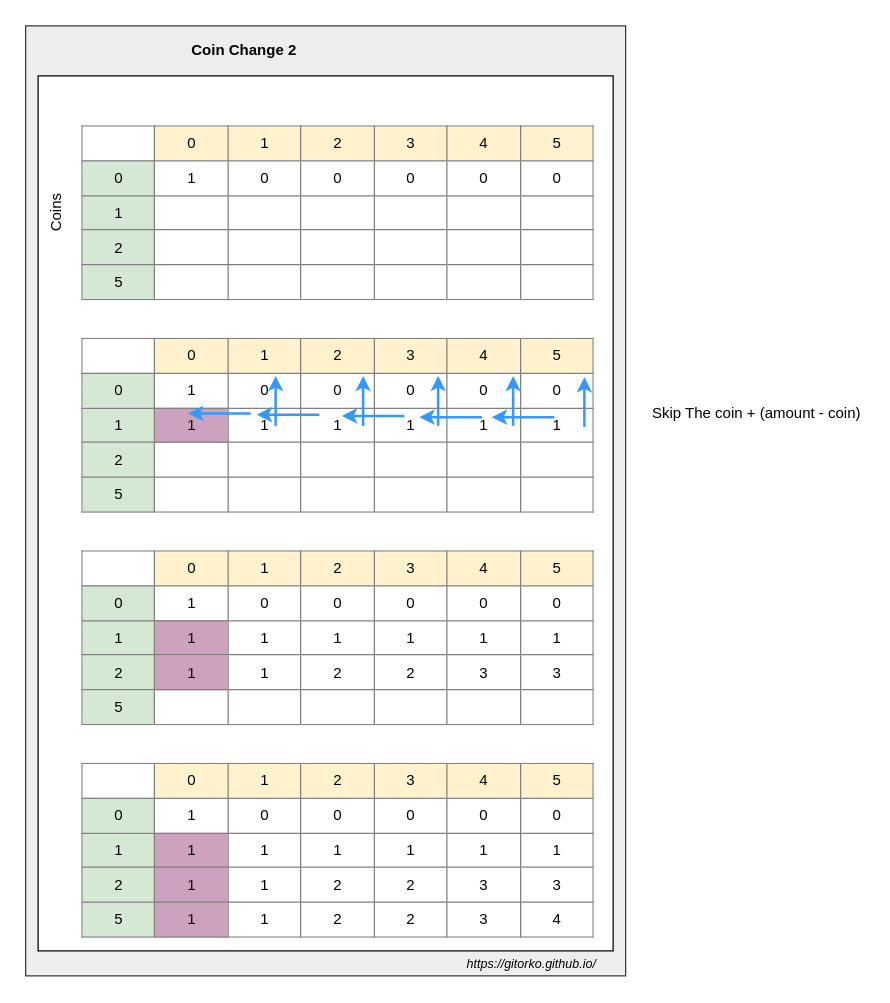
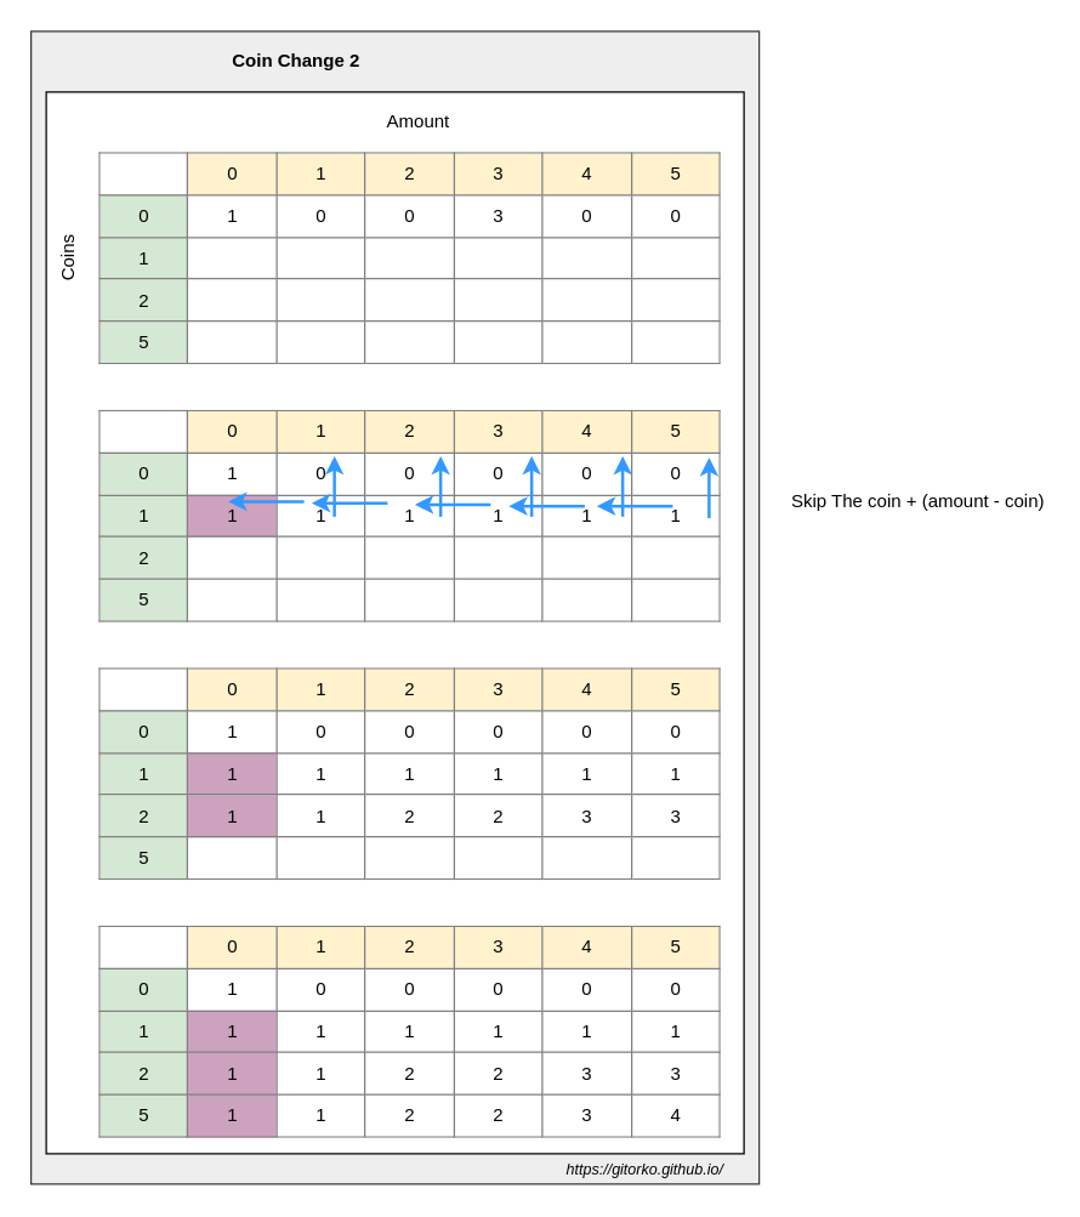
+ <mxCell id="8" value="Amount" style="text;html=1;align=center;verticalAlign=middle;resizable=0;points=[];autosize=1;" parent="1" vertex="1"><mxGeometry x="245" y="70" width="60" height="20" as="geometry" /></mxCell>
- <mxCell id="4" value="&lt;table border=&quot;1&quot; width=&quot;100%&quot; style=&quot;width: 100% ; height: 100% ; border-collapse: collapse&quot;&gt;&lt;tbody&gt;&lt;tr&gt;&lt;td&gt;&lt;br&gt;&lt;/td&gt;&lt;td align=&quot;center&quot; style=&quot;background-color: rgb(255 , 242 , 204)&quot;&gt;0&lt;/td&gt;&lt;td align=&quot;center&quot; style=&quot;background-color: rgb(255 , 242 , 204)&quot;&gt;1&lt;/td&gt;&lt;td align=&quot;center&quot; style=&quot;background-color: rgb(255 , 242 , 204)&quot;&gt;2&lt;/td&gt;&lt;td style=&quot;text-align: center ; background-color: rgb(255 , 242 , 204)&quot;&gt;3&lt;/td&gt;&lt;td style=&quot;text-align: center ; background-color: rgb(255 , 242 , 204)&quot;&gt;4&lt;/td&gt;&lt;td style=&quot;text-align: center ; background-color: rgb(255 , 242 , 204)&quot;&gt;5&lt;/td&gt;&lt;/tr&gt;&lt;tr&gt;&lt;td style=&quot;text-align: center ; background-color: rgb(213 , 232 , 212)&quot;&gt;0&lt;/td&gt;&lt;td style=&quot;text-align: center&quot;&gt;1&lt;/td&gt;&lt;td style=&quot;text-align: center&quot;&gt;0&lt;/td&gt;&lt;td style=&quot;text-align: center&quot;&gt;0&lt;/td&gt;&lt;td style=&quot;text-align: center&quot;&gt;0&lt;/td&gt;&lt;td style=&quot;text-align: center&quot;&gt;0&lt;/td&gt;&lt;td style=&quot;text-align: center&quot;&gt;0&lt;/td&gt;&lt;/tr&gt;&lt;tr&gt;&lt;td style=&quot;text-align: center ; background-color: rgb(213 , 232 , 212)&quot;&gt;1&lt;/td&gt;&lt;td align=&quot;center&quot;&gt;&lt;br&gt;&lt;/td&gt;&lt;td align=&quot;center&quot;&gt;&lt;br&gt;&lt;/td&gt;&lt;td align=&quot;center&quot;&gt;&lt;br&gt;&lt;/td&gt;&lt;td style=&quot;text-align: center&quot;&gt;&lt;br&gt;&lt;/td&gt;&lt;td style=&quot;text-align: center&quot;&gt;&lt;br&gt;&lt;/td&gt;&lt;td style=&quot;text-align: center&quot;&gt;&lt;br&gt;&lt;/td&gt;&lt;/tr&gt;&lt;tr&gt;&lt;td style=&quot;text-align: center ; background-color: rgb(213 , 232 , 212)&quot;&gt;2&lt;/td&gt;&lt;td align=&quot;center&quot;&gt;&lt;br&gt;&lt;/td&gt;&lt;td align=&quot;center&quot;&gt;&lt;br&gt;&lt;/td&gt;&lt;td align=&quot;center&quot;&gt;&lt;br&gt;&lt;/td&gt;&lt;td style=&quot;text-align: center&quot;&gt;&lt;br&gt;&lt;/td&gt;&lt;td style=&quot;text-align: center&quot;&gt;&lt;br&gt;&lt;/td&gt;&lt;td style=&quot;text-align: center&quot;&gt;&lt;br&gt;&lt;/td&gt;&lt;/tr&gt;&lt;tr&gt;&lt;td style=&quot;text-align: center ; background-color: rgb(213 , 232 , 212)&quot;&gt;5&lt;/td&gt;&lt;td style=&quot;text-align: center&quot;&gt;&lt;br&gt;&lt;/td&gt;&lt;td style=&quot;text-align: center&quot;&gt;&lt;br&gt;&lt;/td&gt;&lt;td style=&quot;text-align: center&quot;&gt;&lt;br&gt;&lt;/td&gt;&lt;td style=&quot;text-align: center&quot;&gt;&lt;br&gt;&lt;/td&gt;&lt;td style=&quot;text-align: center&quot;&gt;&lt;br&gt;&lt;/td&gt;&lt;td style=&quot;text-align: center&quot;&gt;&lt;br&gt;&lt;/td&gt;&lt;/tr&gt;&lt;/tbody&gt;&lt;/table&gt;" style="text;html=1;strokeColor=none;fillColor=none;overflow=fill;" parent="1" vertex="1"><mxGeometry x="65" y="100" width="410" height="140" as="geometry" /></mxCell>
+ <mxCell id="4" value="&lt;table border=&quot;1&quot; width=&quot;100%&quot; style=&quot;width: 100% ; height: 100% ; border-collapse: collapse&quot;&gt;&lt;tbody&gt;&lt;tr&gt;&lt;td&gt;&lt;br&gt;&lt;/td&gt;&lt;td align=&quot;center&quot; style=&quot;background-color: rgb(255 , 242 , 204)&quot;&gt;0&lt;/td&gt;&lt;td align=&quot;center&quot; style=&quot;background-color: rgb(255 , 242 , 204)&quot;&gt;1&lt;/td&gt;&lt;td align=&quot;center&quot; style=&quot;background-color: rgb(255 , 242 , 204)&quot;&gt;2&lt;/td&gt;&lt;td style=&quot;text-align: center ; background-color: rgb(255 , 242 , 204)&quot;&gt;3&lt;/td&gt;&lt;td style=&quot;text-align: center ; background-color: rgb(255 , 242 , 204)&quot;&gt;4&lt;/td&gt;&lt;td style=&quot;text-align: center ; background-color: rgb(255 , 242 , 204)&quot;&gt;5&lt;/td&gt;&lt;/tr&gt;&lt;tr&gt;&lt;td style=&quot;text-align: center ; background-color: rgb(213 , 232 , 212)&quot;&gt;0&lt;/td&gt;&lt;td style=&quot;text-align: center&quot;&gt;1&lt;/td&gt;&lt;td style=&quot;text-align: center&quot;&gt;0&lt;/td&gt;&lt;td style=&quot;text-align: center&quot;&gt;0&lt;/td&gt;&lt;td style=&quot;text-align: center&quot;&gt;3&lt;/td&gt;&lt;td style=&quot;text-align: center&quot;&gt;0&lt;/td&gt;&lt;td style=&quot;text-align: center&quot;&gt;0&lt;/td&gt;&lt;/tr&gt;&lt;tr&gt;&lt;td style=&quot;text-align: center ; background-color: rgb(213 , 232 , 212)&quot;&gt;1&lt;/td&gt;&lt;td align=&quot;center&quot;&gt;&lt;br&gt;&lt;/td&gt;&lt;td align=&quot;center&quot;&gt;&lt;br&gt;&lt;/td&gt;&lt;td align=&quot;center&quot;&gt;&lt;br&gt;&lt;/td&gt;&lt;td style=&quot;text-align: center&quot;&gt;&lt;br&gt;&lt;/td&gt;&lt;td style=&quot;text-align: center&quot;&gt;&lt;br&gt;&lt;/td&gt;&lt;td style=&quot;text-align: center&quot;&gt;&lt;br&gt;&lt;/td&gt;&lt;/tr&gt;&lt;tr&gt;&lt;td style=&quot;text-align: center ; background-color: rgb(213 , 232 , 212)&quot;&gt;2&lt;/td&gt;&lt;td align=&quot;center&quot;&gt;&lt;br&gt;&lt;/td&gt;&lt;td align=&quot;center&quot;&gt;&lt;br&gt;&lt;/td&gt;&lt;td align=&quot;center&quot;&gt;&lt;br&gt;&lt;/td&gt;&lt;td style=&quot;text-align: center&quot;&gt;&lt;br&gt;&lt;/td&gt;&lt;td style=&quot;text-align: center&quot;&gt;&lt;br&gt;&lt;/td&gt;&lt;td style=&quot;text-align: center&quot;&gt;&lt;br&gt;&lt;/td&gt;&lt;/tr&gt;&lt;tr&gt;&lt;td style=&quot;text-align: center ; background-color: rgb(213 , 232 , 212)&quot;&gt;5&lt;/td&gt;&lt;td style=&quot;text-align: center&quot;&gt;&lt;br&gt;&lt;/td&gt;&lt;td style=&quot;text-align: center&quot;&gt;&lt;br&gt;&lt;/td&gt;&lt;td style=&quot;text-align: center&quot;&gt;&lt;br&gt;&lt;/td&gt;&lt;td style=&quot;text-align: center&quot;&gt;&lt;br&gt;&lt;/td&gt;&lt;td style=&quot;text-align: center&quot;&gt;&lt;br&gt;&lt;/td&gt;&lt;td style=&quot;text-align: center&quot;&gt;&lt;br&gt;&lt;/td&gt;&lt;/tr&gt;&lt;/tbody&gt;&lt;/table&gt;" style="text;html=1;strokeColor=none;fillColor=none;overflow=fill;" parent="1" vertex="1"><mxGeometry x="65" y="100" width="410" height="140" as="geometry" /></mxCell>
